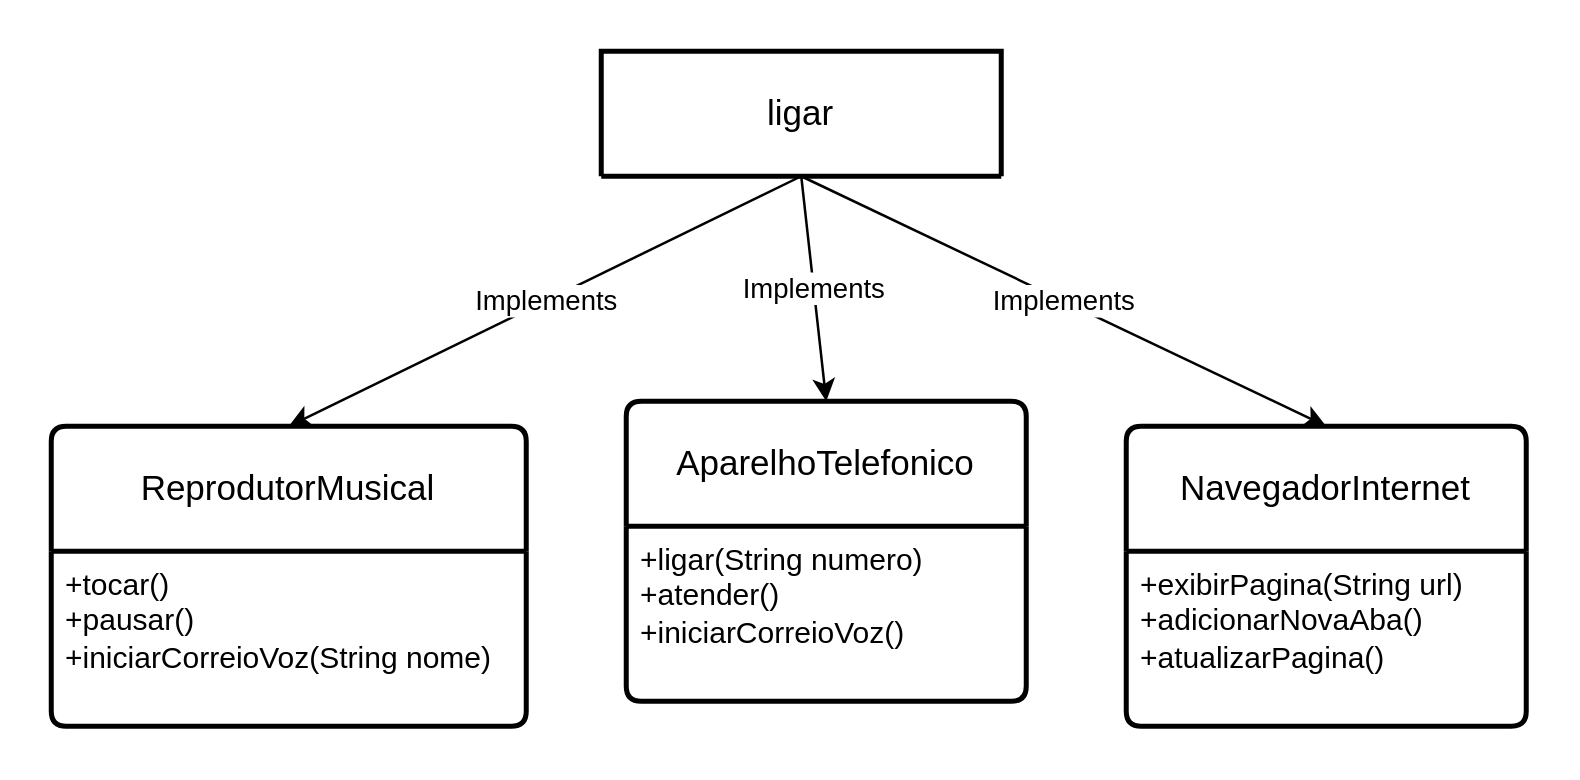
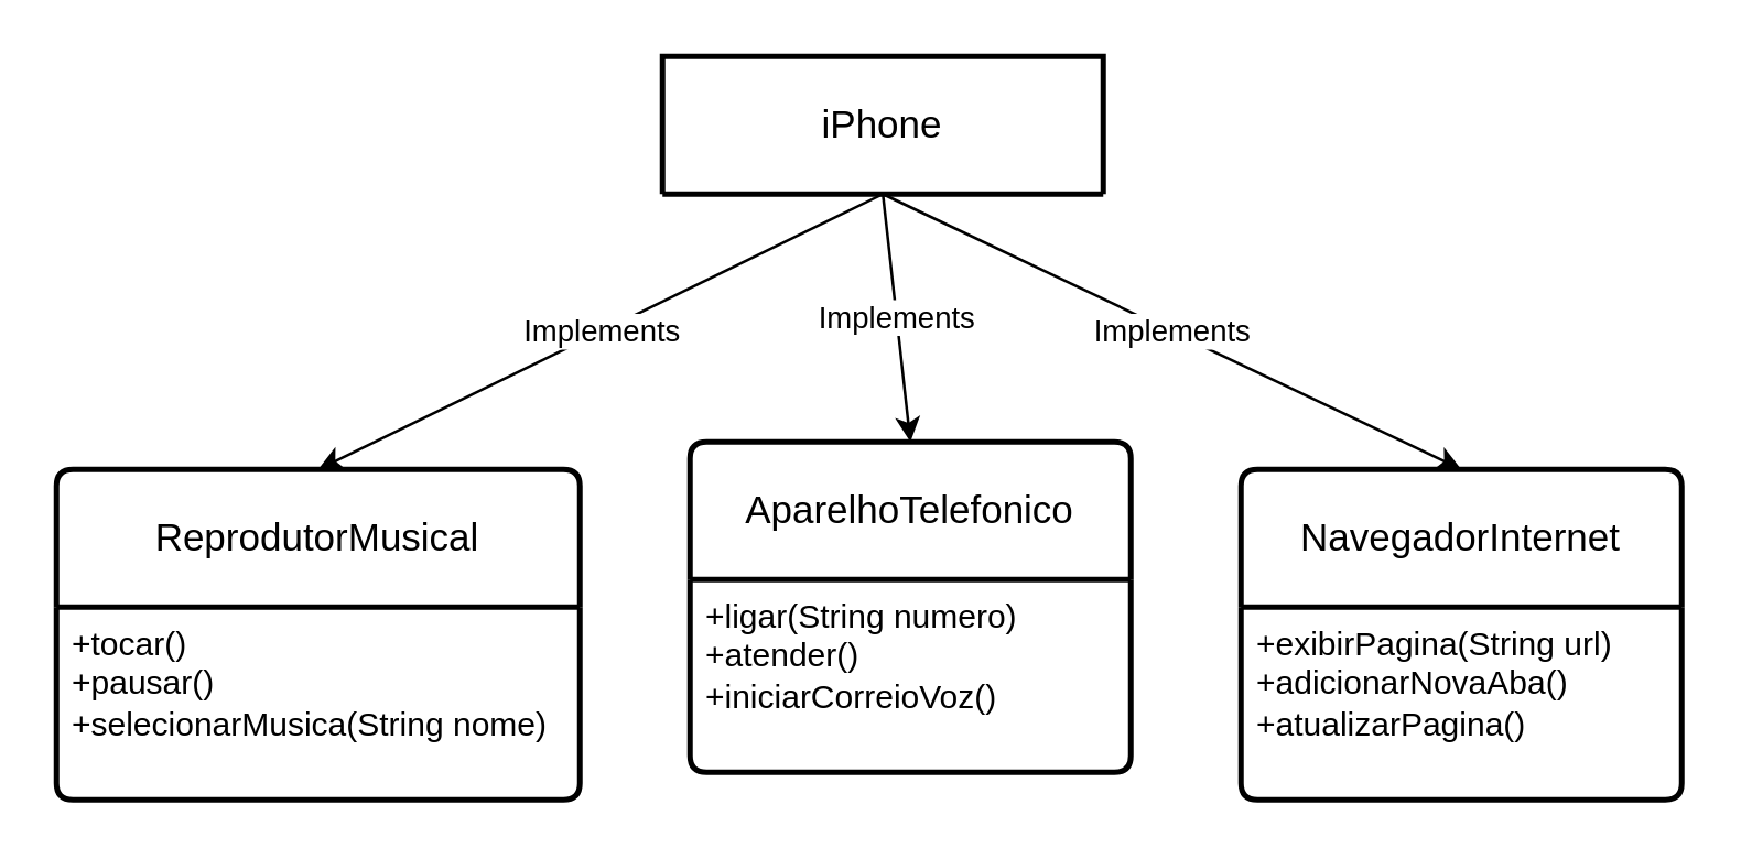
- <mxCell id="2" value="ligar" style="swimlane;childLayout=stackLayout;horizontal=1;startSize=50;horizontalStack=0;rounded=1;fontSize=14;fontStyle=0;strokeWidth=2;resizeParent=0;resizeLast=1;shadow=0;dashed=0;align=center;arcSize=4;whiteSpace=wrap;html=1;" vertex="1" parent="1"><mxGeometry x="240" y="20" width="160" height="50" as="geometry" /></mxCell>
+ <mxCell id="2" value="iPhone" style="swimlane;childLayout=stackLayout;horizontal=1;startSize=50;horizontalStack=0;rounded=1;fontSize=14;fontStyle=0;strokeWidth=2;resizeParent=0;resizeLast=1;shadow=0;dashed=0;align=center;arcSize=4;whiteSpace=wrap;html=1;" vertex="1" parent="1"><mxGeometry x="240" y="20" width="160" height="50" as="geometry" /></mxCell>
- <mxCell id="5" value="+tocar()&lt;br&gt;+pausar()&lt;br&gt;+iniciarCorreioVoz(String nome)" style="align=left;strokeColor=none;fillColor=none;spacingLeft=4;fontSize=12;verticalAlign=top;resizable=0;rotatable=0;part=1;html=1;" vertex="1" parent="4"><mxGeometry y="50" width="190" height="70" as="geometry" /></mxCell>
+ <mxCell id="5" value="+tocar()&lt;br&gt;+pausar()&lt;br&gt;+selecionarMusica(String nome)" style="align=left;strokeColor=none;fillColor=none;spacingLeft=4;fontSize=12;verticalAlign=top;resizable=0;rotatable=0;part=1;html=1;" vertex="1" parent="4"><mxGeometry y="50" width="190" height="70" as="geometry" /></mxCell>
